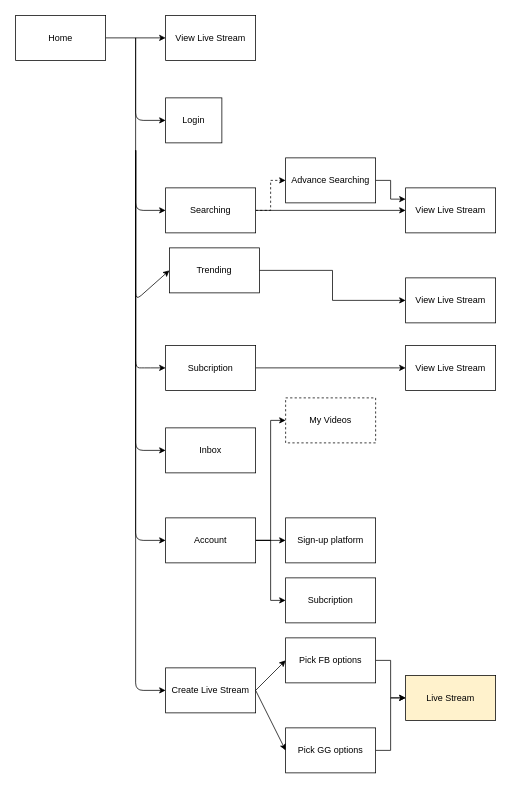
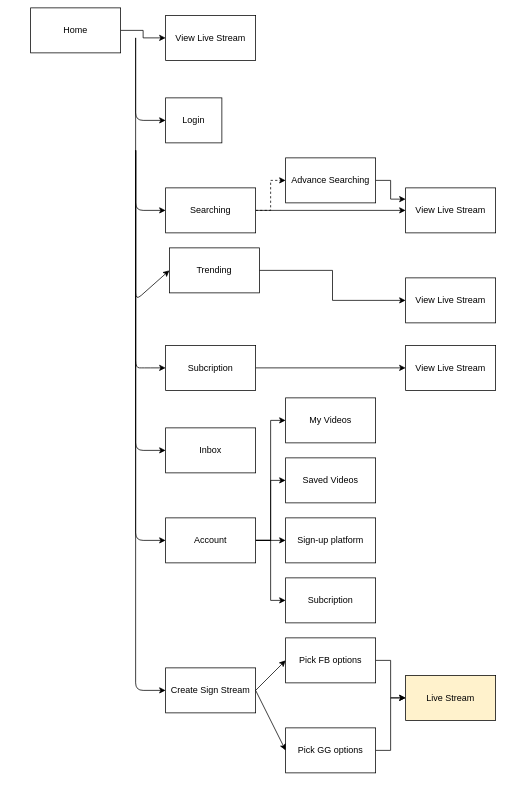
- <mxCell id="3" value="Home" style="rounded=0;whiteSpace=wrap;html=1;" vertex="1" parent="1"><mxGeometry x="20" y="20" width="120" height="60" as="geometry" /></mxCell>
+ <mxCell id="3" value="Home" style="rounded=0;whiteSpace=wrap;html=1;" vertex="1" parent="1"><mxGeometry x="40" y="10" width="120" height="60" as="geometry" /></mxCell>
- <mxCell id="35" value="My Videos" style="rounded=0;whiteSpace=wrap;html=1;dashed=1;" vertex="1" parent="1"><mxGeometry x="380" y="530" width="120" height="60" as="geometry" /></mxCell>
+ <mxCell id="35" value="My Videos" style="rounded=0;whiteSpace=wrap;html=1;" vertex="1" parent="1"><mxGeometry x="380" y="530" width="120" height="60" as="geometry" /></mxCell>
+ <mxCell id="6" style="edgeStyle=orthogonalEdgeStyle;rounded=0;orthogonalLoop=1;jettySize=auto;html=1;entryX=0;entryY=0.5;entryDx=0;entryDy=0;" edge="1" parent="1" source="9" target="36"><mxGeometry relative="1" as="geometry" /></mxCell>
+ <mxCell id="36" value="Saved Videos" style="rounded=0;whiteSpace=wrap;html=1;" vertex="1" parent="1"><mxGeometry x="380" y="610" width="120" height="60" as="geometry" /></mxCell>
- <mxCell id="4" value="Create Live Stream" style="rounded=0;whiteSpace=wrap;html=1;" vertex="1" parent="1"><mxGeometry x="220" y="890" width="120" height="60" as="geometry" /></mxCell>
+ <mxCell id="4" value="Create Sign Stream" style="rounded=0;whiteSpace=wrap;html=1;" vertex="1" parent="1"><mxGeometry x="220" y="890" width="120" height="60" as="geometry" /></mxCell>
